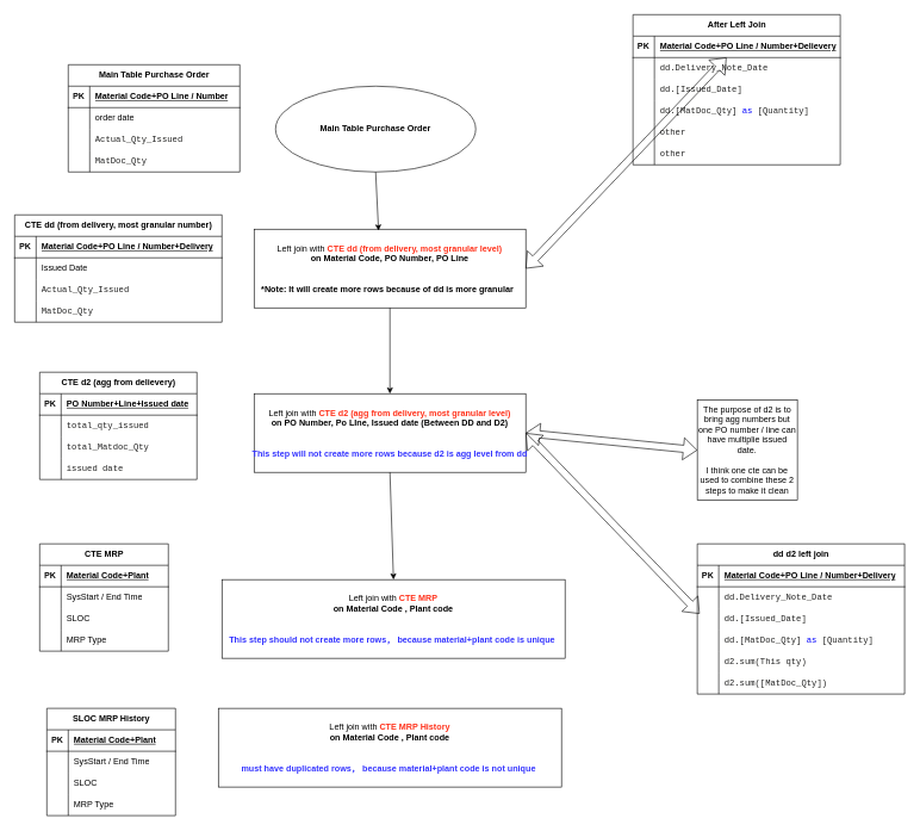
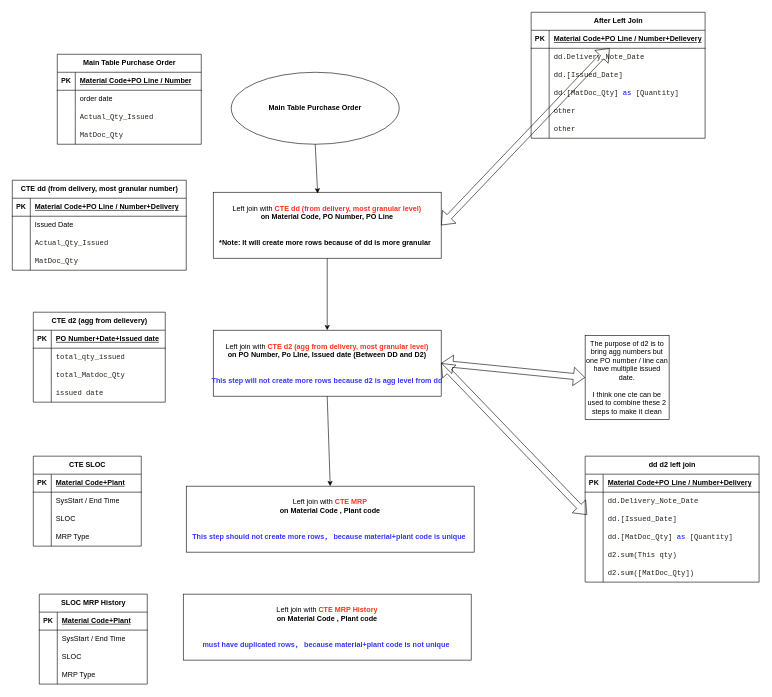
- <mxCell id="31" value="PO Number+Line+Issued date" style="shape=partialRectangle;connectable=0;fillColor=none;top=0;left=0;bottom=0;right=0;align=left;spacingLeft=6;fontStyle=5;overflow=hidden;whiteSpace=wrap;html=1;" vertex="1" parent="29"><mxGeometry x="30" width="190" height="30" as="geometry"><mxRectangle width="190" height="30" as="alternateBounds" /></mxGeometry></mxCell>
+ <mxCell id="31" value="PO Number+Date+Issued date" style="shape=partialRectangle;connectable=0;fillColor=none;top=0;left=0;bottom=0;right=0;align=left;spacingLeft=6;fontStyle=5;overflow=hidden;whiteSpace=wrap;html=1;" vertex="1" parent="29"><mxGeometry x="30" width="190" height="30" as="geometry"><mxRectangle width="190" height="30" as="alternateBounds" /></mxGeometry></mxCell>
- <mxCell id="2" value="CTE MRP" style="shape=table;startSize=30;container=1;collapsible=1;childLayout=tableLayout;fixedRows=1;rowLines=0;fontStyle=1;align=center;resizeLast=1;html=1;" vertex="1" parent="1"><mxGeometry x="55" y="760" width="180" height="150" as="geometry" /></mxCell>
+ <mxCell id="2" value="CTE SLOC" style="shape=table;startSize=30;container=1;collapsible=1;childLayout=tableLayout;fixedRows=1;rowLines=0;fontStyle=1;align=center;resizeLast=1;html=1;" vertex="1" parent="1"><mxGeometry x="55" y="760" width="180" height="150" as="geometry" /></mxCell>
